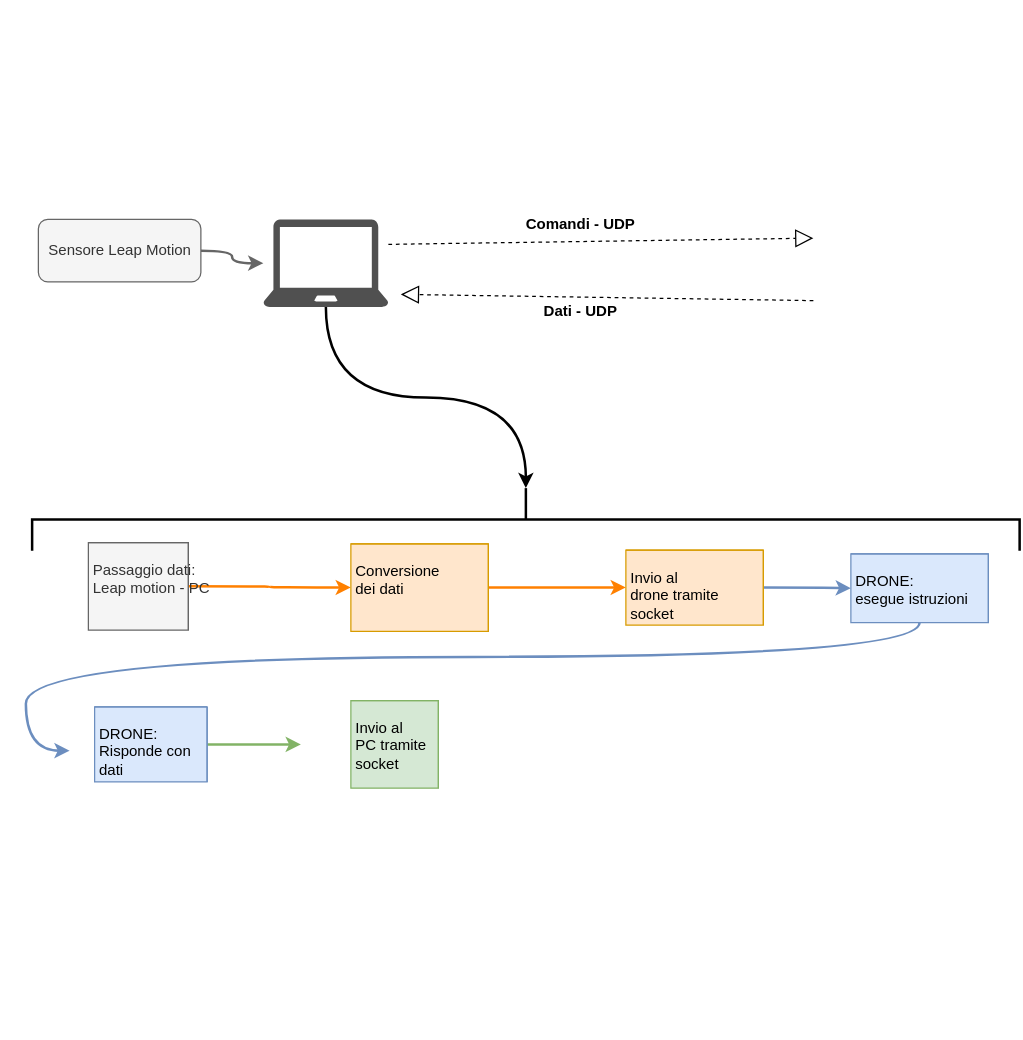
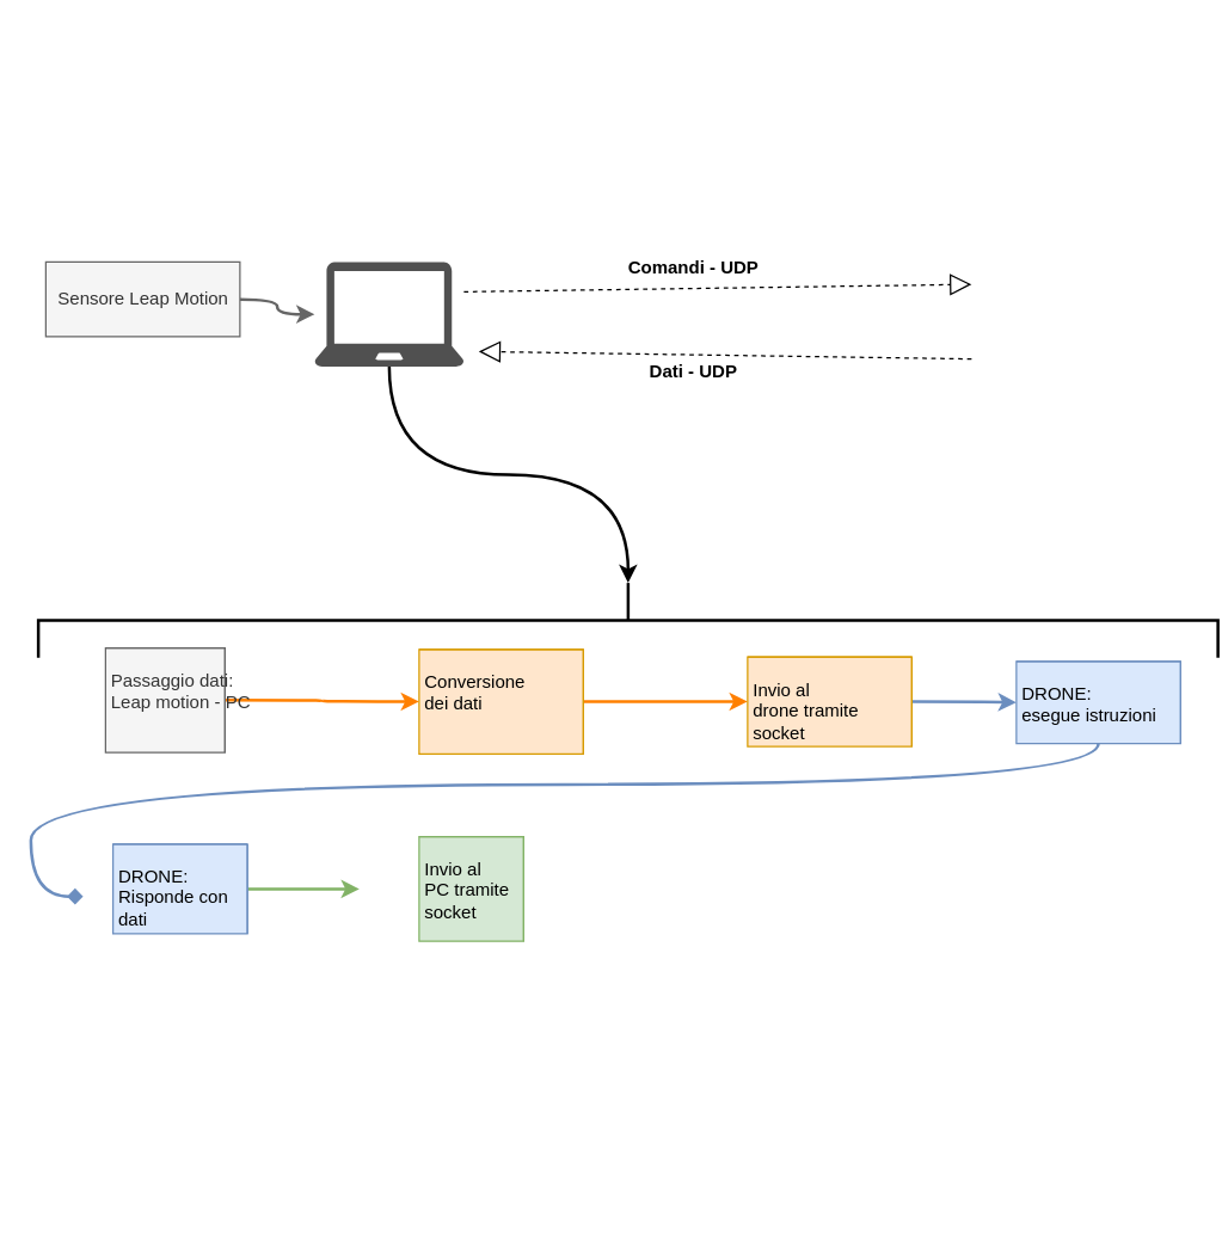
- <mxCell id="3" value="Sensore Leap Motion" style="html=1;fillColor=#f5f5f5;strokeColor=#666666;fontColor=#333333;rounded=1;" vertex="1" parent="1"><mxGeometry x="30" y="175" width="130" height="50" as="geometry" /></mxCell>
+ <mxCell id="3" value="Sensore Leap Motion" style="html=1;fillColor=#f5f5f5;strokeColor=#666666;fontColor=#333333;" vertex="1" parent="1"><mxGeometry x="30" y="175" width="130" height="50" as="geometry" /></mxCell>
- <mxCell id="17" style="edgeStyle=orthogonalEdgeStyle;curved=1;orthogonalLoop=1;jettySize=auto;html=1;exitX=0;exitY=0;exitDx=55;exitDy=55;exitPerimeter=0;strokeWidth=2;entryX=0;entryY=0;entryDx=35;entryDy=110;entryPerimeter=0;fillColor=#dae8fc;strokeColor=#6c8ebf;" edge="1" parent="1" source="18" target="20"><mxGeometry relative="1" as="geometry"><mxPoint x="40" y="575" as="targetPoint" /><Array as="points"><mxPoint x="735" y="525" /><mxPoint x="20" y="525" /><mxPoint x="20" y="600" /></Array></mxGeometry></mxCell>
+ <mxCell id="17" style="edgeStyle=orthogonalEdgeStyle;curved=1;orthogonalLoop=1;jettySize=auto;html=1;exitX=0;exitY=0;exitDx=55;exitDy=55;exitPerimeter=0;strokeWidth=2;entryX=0;entryY=0;entryDx=35;entryDy=110;entryPerimeter=0;fillColor=#dae8fc;strokeColor=#6c8ebf;endArrow=diamond;" edge="1" parent="1" source="18" target="20"><mxGeometry relative="1" as="geometry"><mxPoint x="40" y="575" as="targetPoint" /><Array as="points"><mxPoint x="735" y="525" /><mxPoint x="20" y="525" /><mxPoint x="20" y="600" /></Array></mxGeometry></mxCell>
